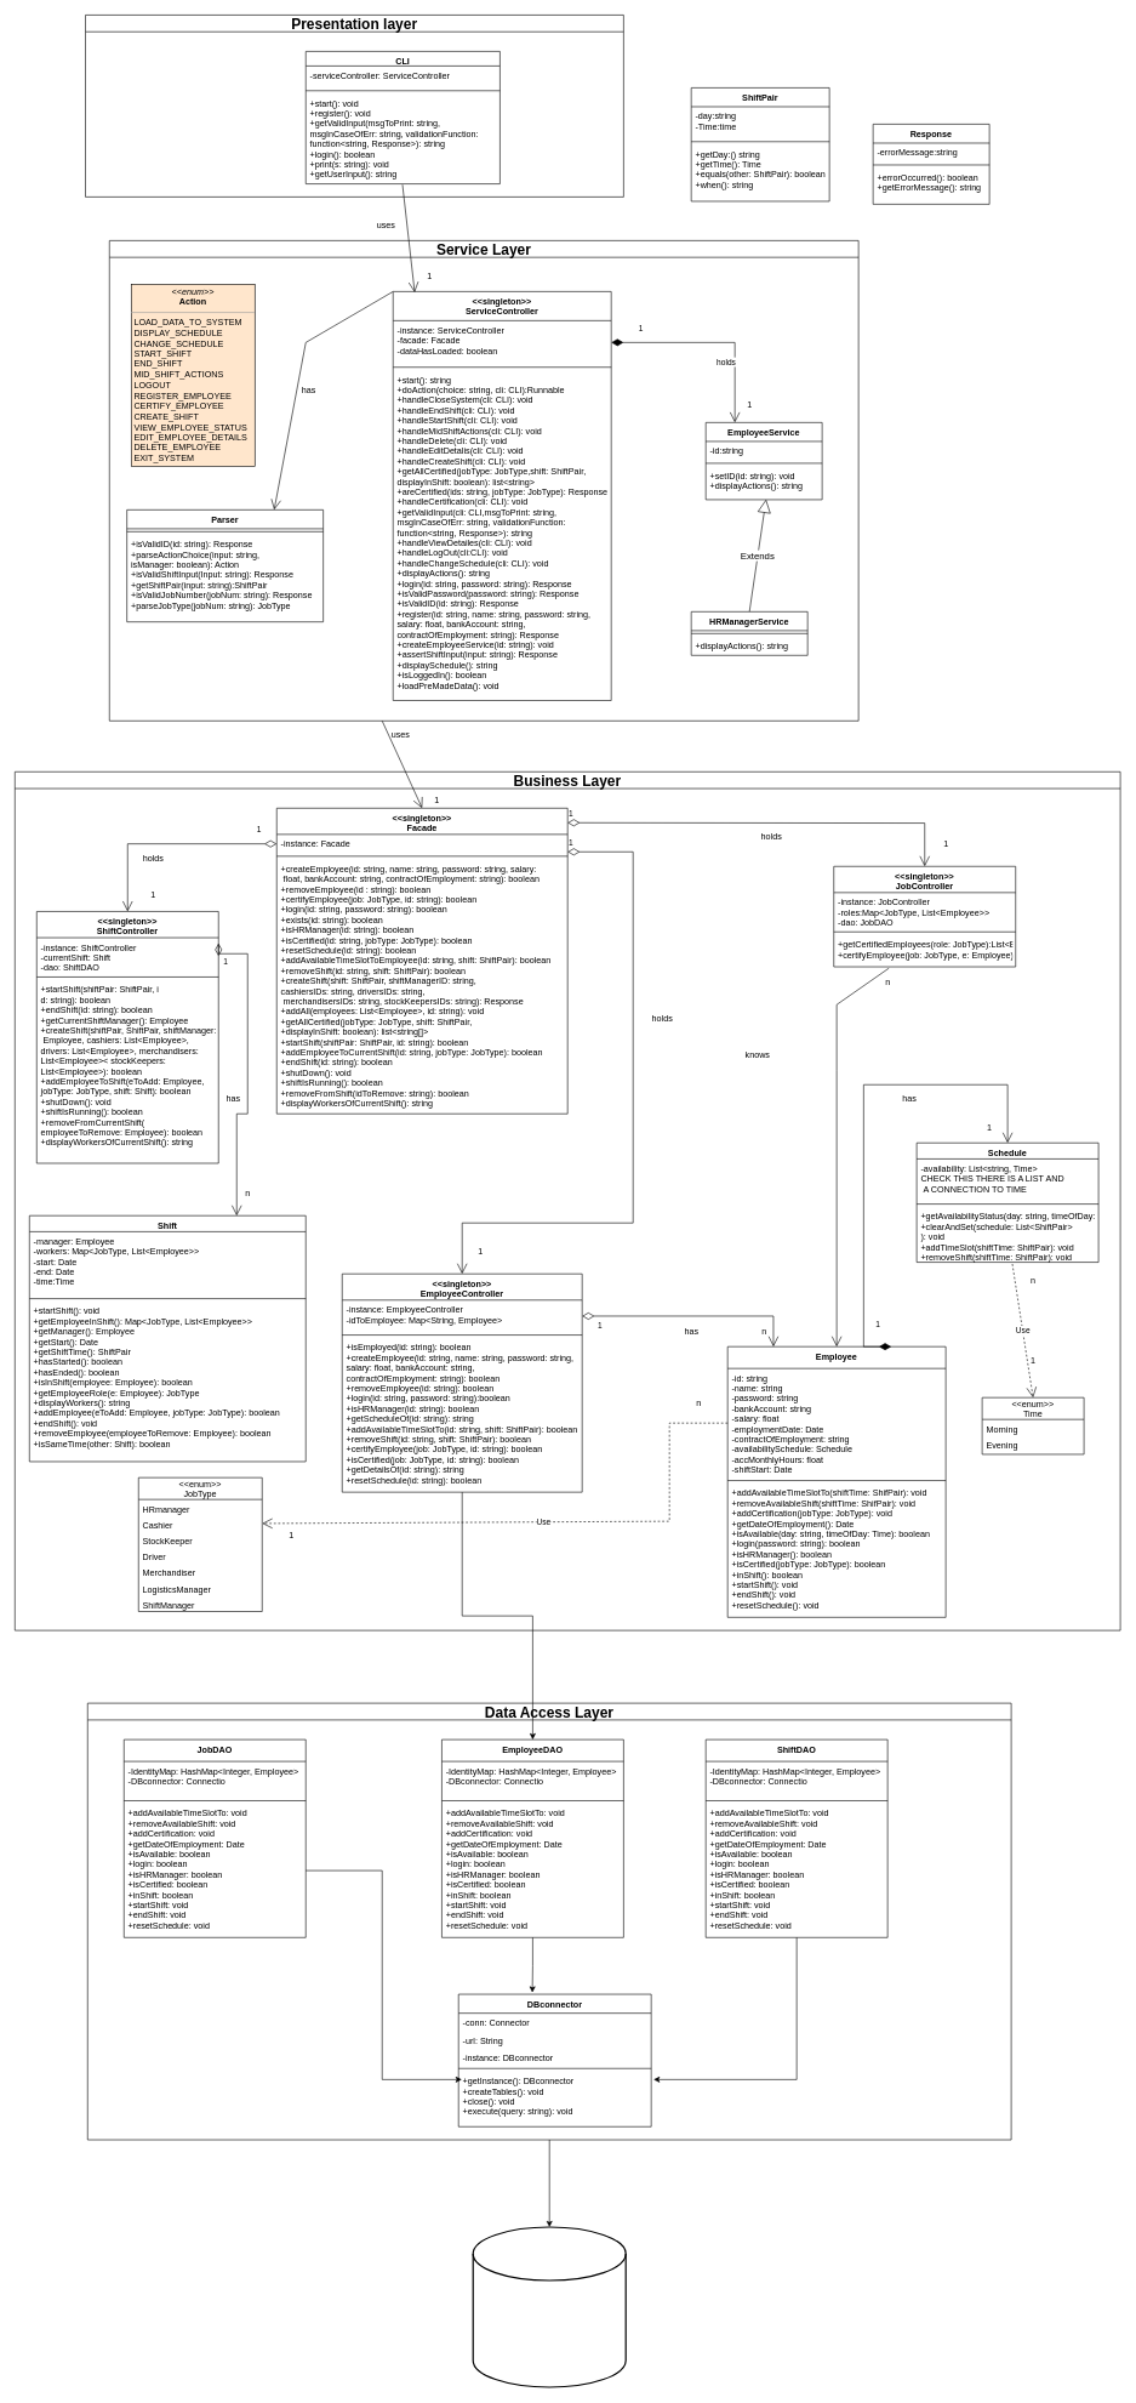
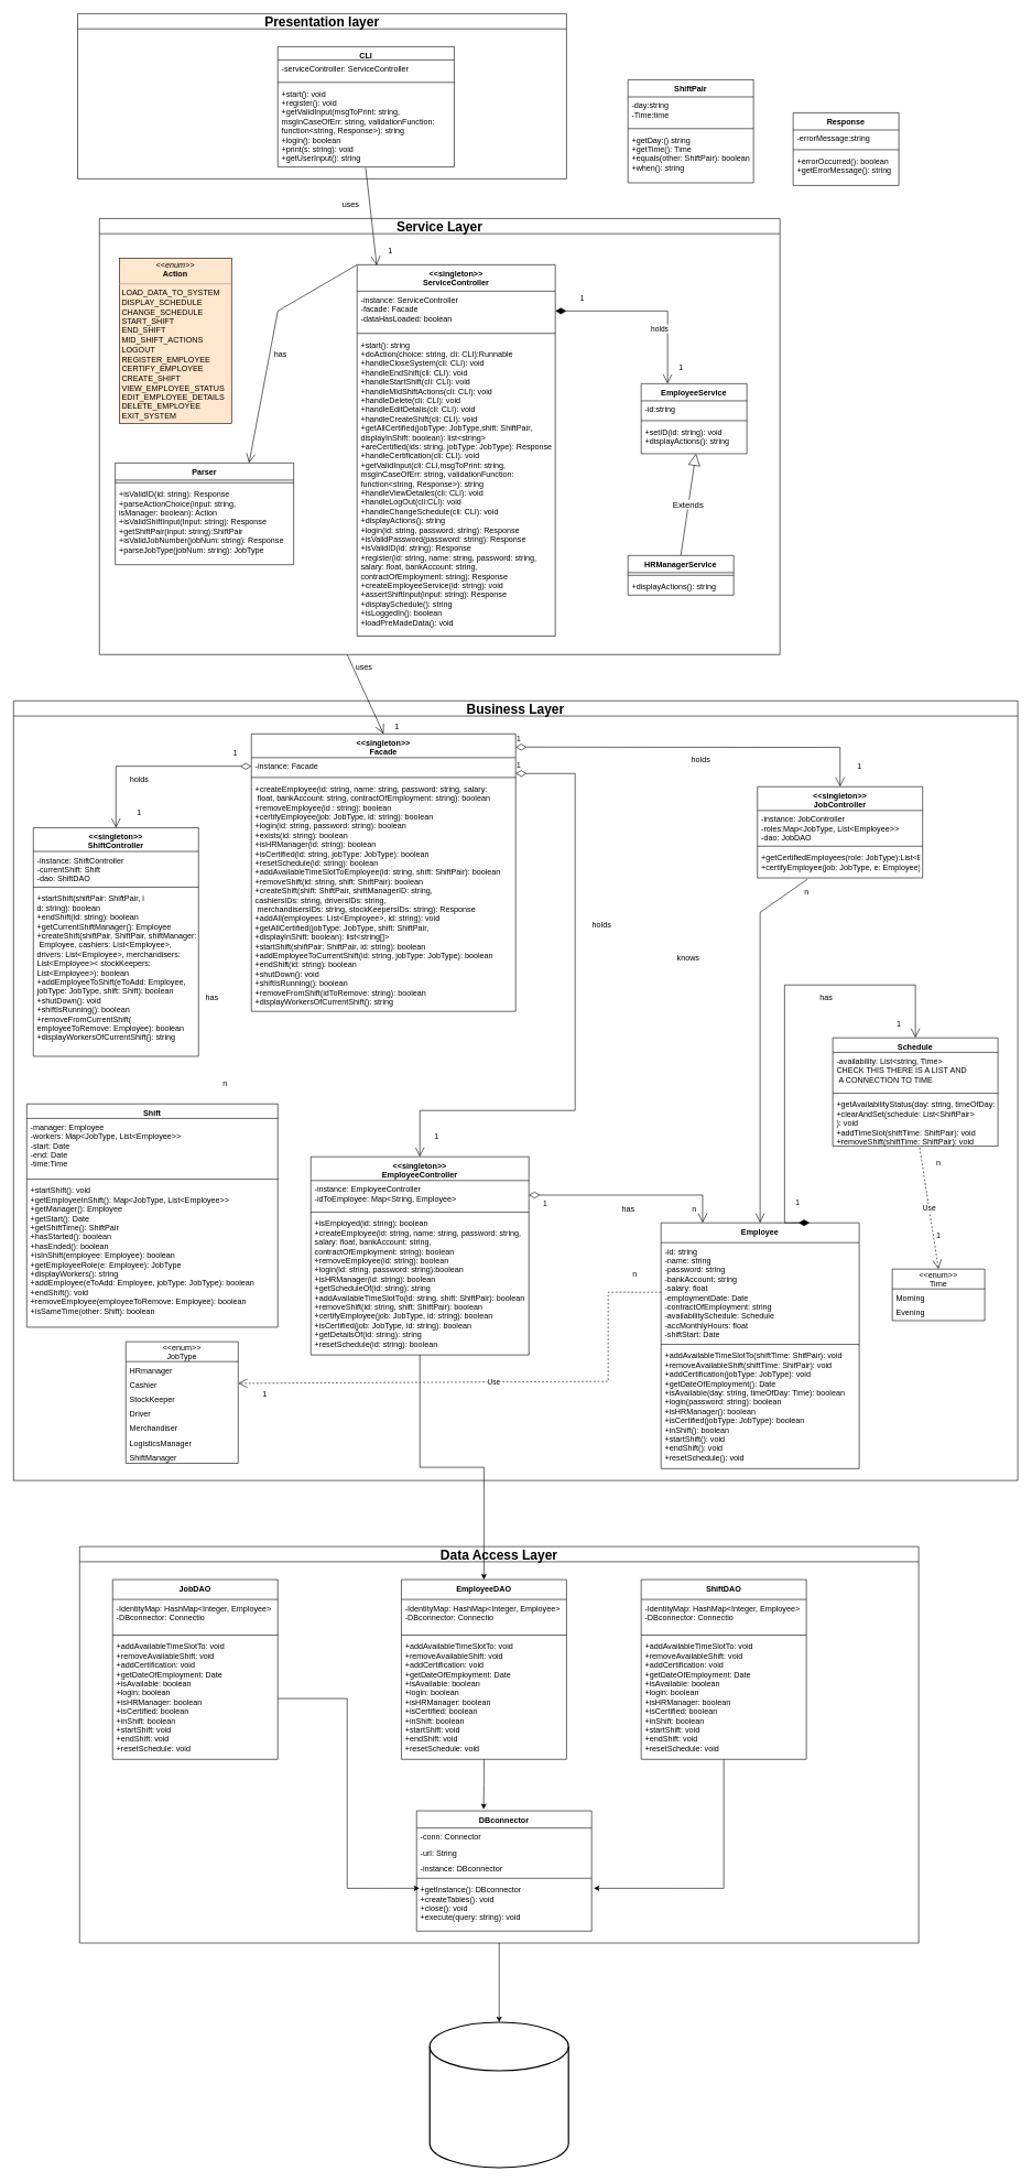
- <mxCell id="37" value="1" style="endArrow=open;html=1;endSize=12;startArrow=diamondThin;startSize=14;startFill=0;edgeStyle=orthogonalEdgeStyle;align=left;verticalAlign=bottom;rounded=0;exitX=1;exitY=0.5;exitDx=0;exitDy=0;entryX=0.75;entryY=0;entryDx=0;entryDy=0;" parent="25" source="62" target="69" edge="1"><mxGeometry x="-0.957" y="-20" relative="1" as="geometry"><mxPoint x="319" y="350" as="sourcePoint" /><mxPoint x="230" y="530" as="targetPoint" /><Array as="points"><mxPoint x="320" y="250" /><mxPoint x="320" y="470" /><mxPoint x="305" y="470" /></Array><mxPoint x="-1" as="offset" /></mxGeometry></mxCell>
